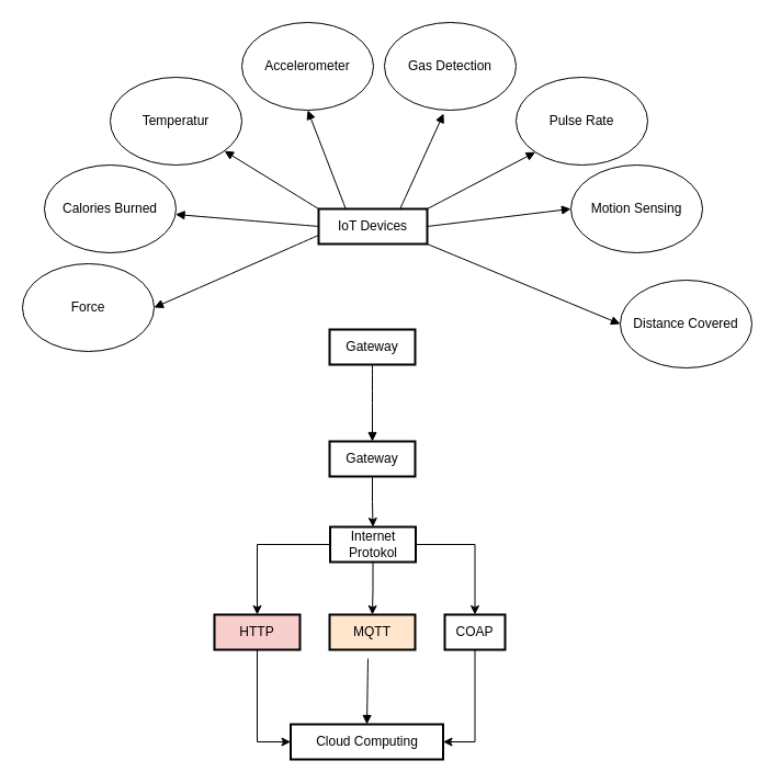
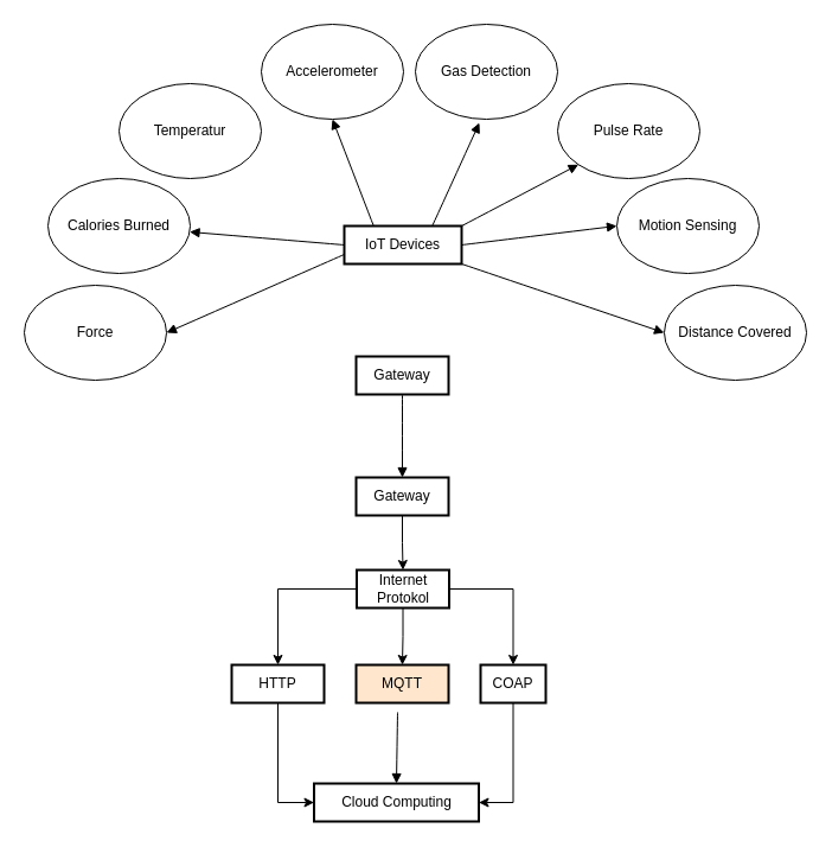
- <mxCell id="29" value="" style="curved=1;startArrow=none;endArrow=block;exitX=0;exitY=0;exitDx=0;exitDy=0;" edge="1" parent="1" source="2" target="9"><mxGeometry relative="1" as="geometry"><Array as="points" /><mxPoint x="330" y="254" as="sourcePoint" /><mxPoint x="180" as="targetPoint" y="320" /></mxGeometry></mxCell>
- <mxCell id="24" value="Distance Covered" style="ellipse;whiteSpace=wrap;html=1;" vertex="1" parent="1"><mxGeometry x="565" y="255" width="120" height="80" as="geometry" /></mxCell>
+ <mxCell id="24" value="Distance Covered" style="ellipse;whiteSpace=wrap;html=1;" vertex="1" parent="1"><mxGeometry x="560" y="240" width="120" height="80" as="geometry" /></mxCell>
- <mxCell id="14" value="HTTP" style="whiteSpace=wrap;strokeWidth=2;fillColor=#f8cecc;" vertex="1" parent="1"><mxGeometry x="195" y="560" width="78" height="32" as="geometry" /></mxCell>
+ <mxCell id="14" value="HTTP" style="whiteSpace=wrap;strokeWidth=2;" vertex="1" parent="1"><mxGeometry x="195" y="560" width="78" height="32" as="geometry" /></mxCell>
